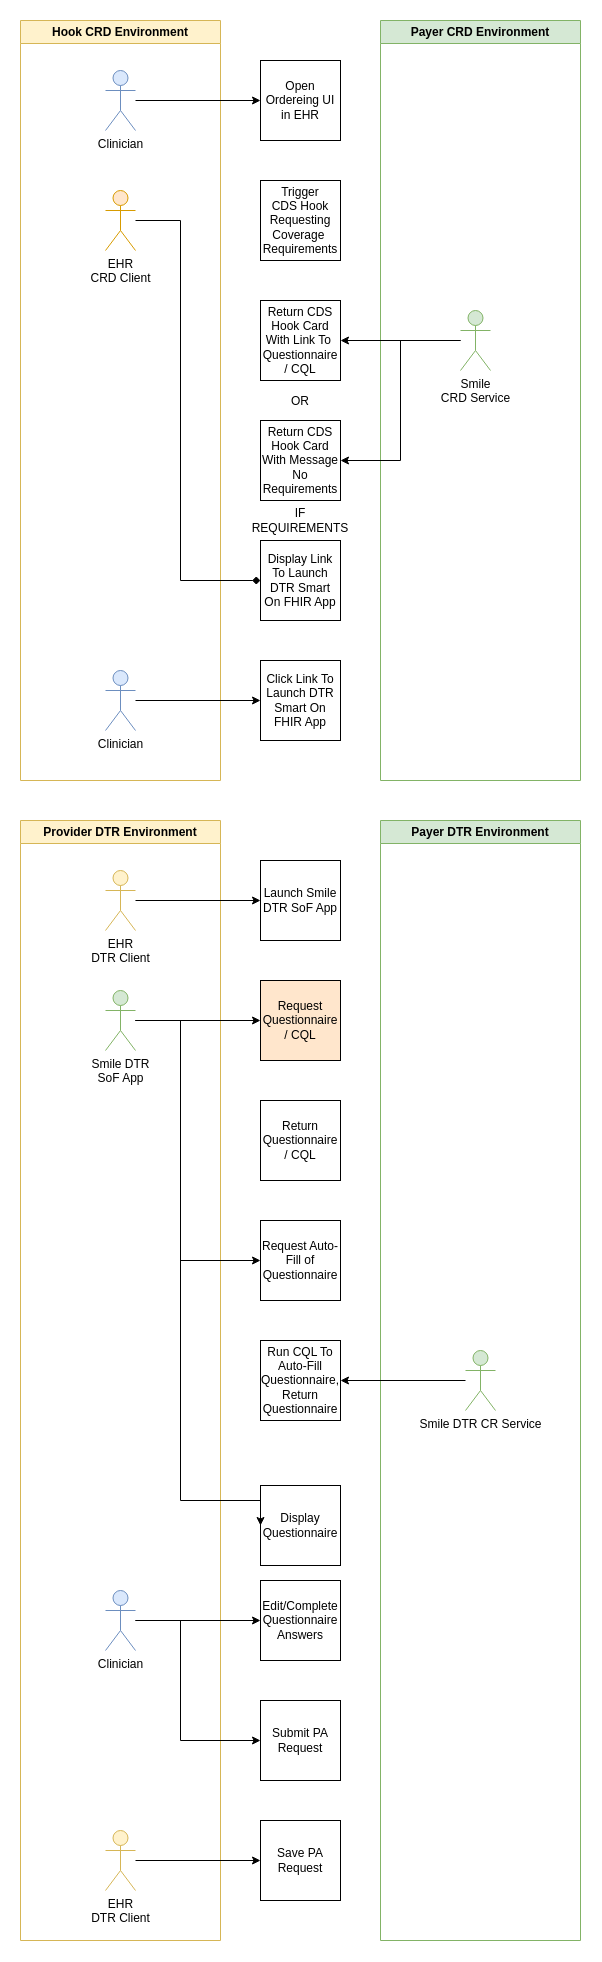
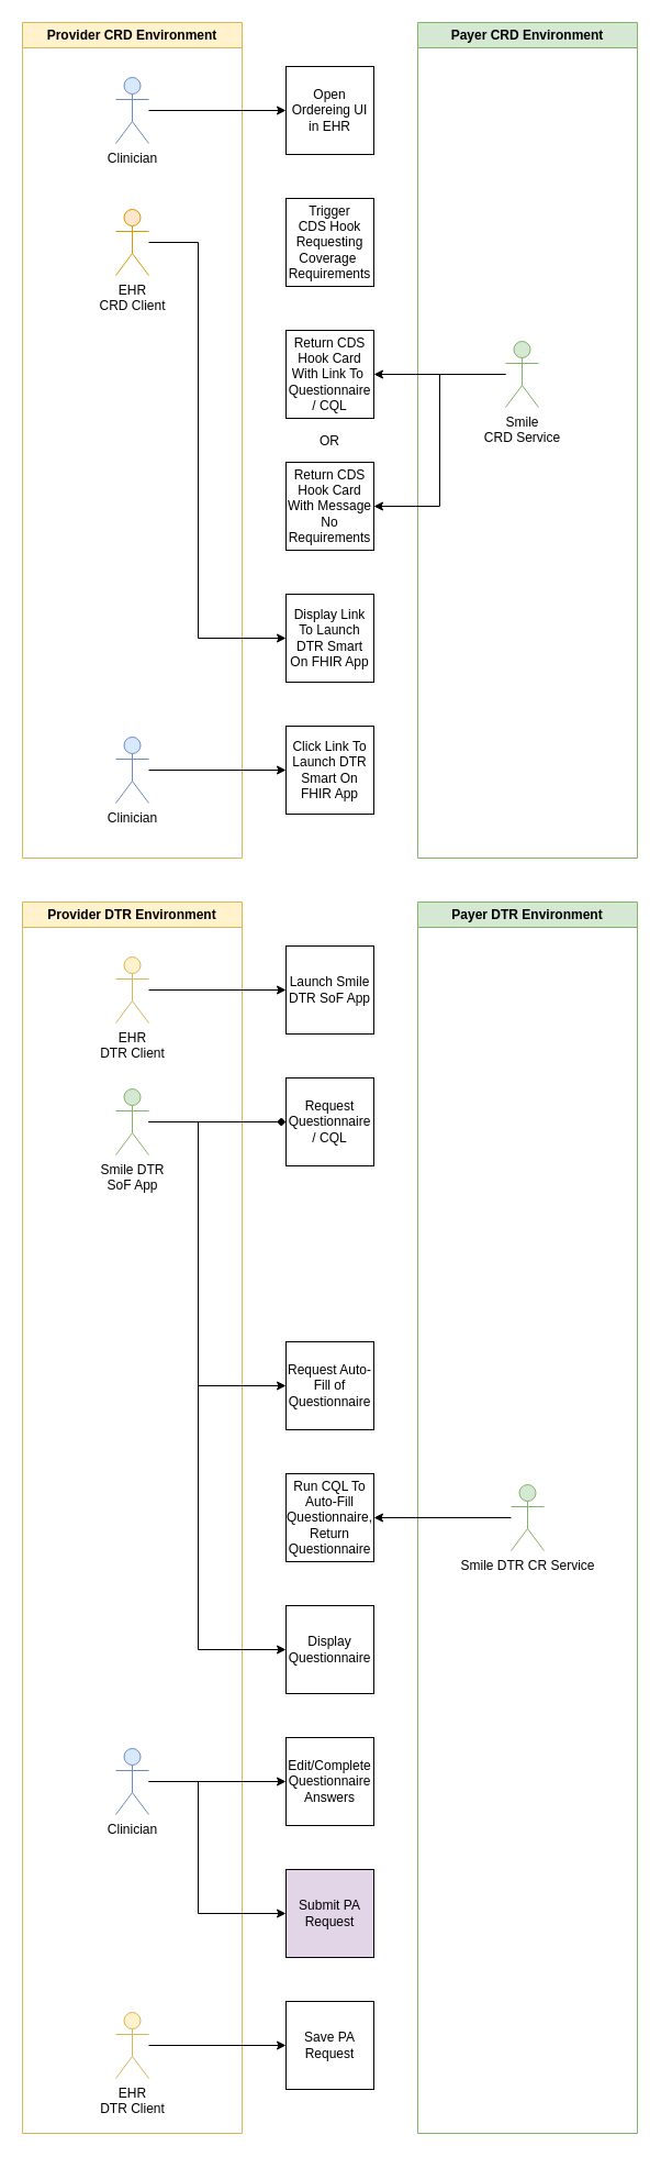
- <mxCell id="3" value="Hook CRD Environment" style="swimlane;whiteSpace=wrap;html=1;fillColor=#fff2cc;strokeColor=#d6b656;" vertex="1" parent="1"><mxGeometry x="20" y="20" width="200" height="760" as="geometry" /></mxCell>
+ <mxCell id="3" value="Provider CRD Environment" style="swimlane;whiteSpace=wrap;html=1;fillColor=#fff2cc;strokeColor=#d6b656;" vertex="1" parent="1"><mxGeometry x="20" y="20" width="200" height="760" as="geometry" /></mxCell>
- <mxCell id="20" value="IF&lt;br&gt;REQUIREMENTS" style="text;html=1;strokeColor=none;fillColor=none;align=center;verticalAlign=middle;whiteSpace=wrap;rounded=0;" vertex="1" parent="1"><mxGeometry x="270" y="505" width="60" height="30" as="geometry" /></mxCell>
- <mxCell id="17" style="edgeStyle=orthogonalEdgeStyle;rounded=0;orthogonalLoop=1;jettySize=auto;html=1;entryX=0;entryY=0.5;entryDx=0;entryDy=0;endArrow=diamond;" edge="1" parent="1" source="4" target="16"><mxGeometry relative="1" as="geometry"><Array as="points"><mxPoint x="180" y="220" /><mxPoint x="180" y="580" /></Array></mxGeometry></mxCell>
+ <mxCell id="17" style="edgeStyle=orthogonalEdgeStyle;rounded=0;orthogonalLoop=1;jettySize=auto;html=1;entryX=0;entryY=0.5;entryDx=0;entryDy=0;" edge="1" parent="1" source="4" target="16"><mxGeometry relative="1" as="geometry"><Array as="points"><mxPoint x="180" y="220" /><mxPoint x="180" y="580" /></Array></mxGeometry></mxCell>
- <mxCell id="31" style="edgeStyle=orthogonalEdgeStyle;rounded=0;orthogonalLoop=1;jettySize=auto;html=1;" edge="1" parent="1" source="23" target="30"><mxGeometry relative="1" as="geometry" /></mxCell>
+ <mxCell id="31" style="edgeStyle=orthogonalEdgeStyle;rounded=0;orthogonalLoop=1;jettySize=auto;html=1;endArrow=diamond;" edge="1" parent="1" source="23" target="30"><mxGeometry relative="1" as="geometry" /></mxCell>
- <mxCell id="30" value="Request Questionnaire / CQL" style="whiteSpace=wrap;html=1;aspect=fixed;fillColor=#ffe6cc;" vertex="1" parent="1"><mxGeometry x="260" y="980" width="80" height="80" as="geometry" /></mxCell>
+ <mxCell id="30" value="Request Questionnaire / CQL" style="whiteSpace=wrap;html=1;aspect=fixed;" vertex="1" parent="1"><mxGeometry x="260" y="980" width="80" height="80" as="geometry" /></mxCell>
- <mxCell id="32" value="Return Questionnaire / CQL" style="whiteSpace=wrap;html=1;aspect=fixed;" vertex="1" parent="1"><mxGeometry x="260" y="1100" width="80" height="80" as="geometry" /></mxCell>
- <mxCell id="35" value="Display Questionnaire" style="whiteSpace=wrap;html=1;aspect=fixed;" vertex="1" parent="1"><mxGeometry x="260" y="1485" width="80" height="80" as="geometry" /></mxCell>
+ <mxCell id="35" value="Display Questionnaire" style="whiteSpace=wrap;html=1;aspect=fixed;" vertex="1" parent="1"><mxGeometry x="260" y="1460" width="80" height="80" as="geometry" /></mxCell>
- <mxCell id="41" value="Submit PA Request" style="whiteSpace=wrap;html=1;aspect=fixed;" vertex="1" parent="1"><mxGeometry x="260" y="1700" width="80" height="80" as="geometry" /></mxCell>
+ <mxCell id="41" value="Submit PA Request" style="whiteSpace=wrap;html=1;aspect=fixed;fillColor=#e1d5e7;" vertex="1" parent="1"><mxGeometry x="260" y="1700" width="80" height="80" as="geometry" /></mxCell>
